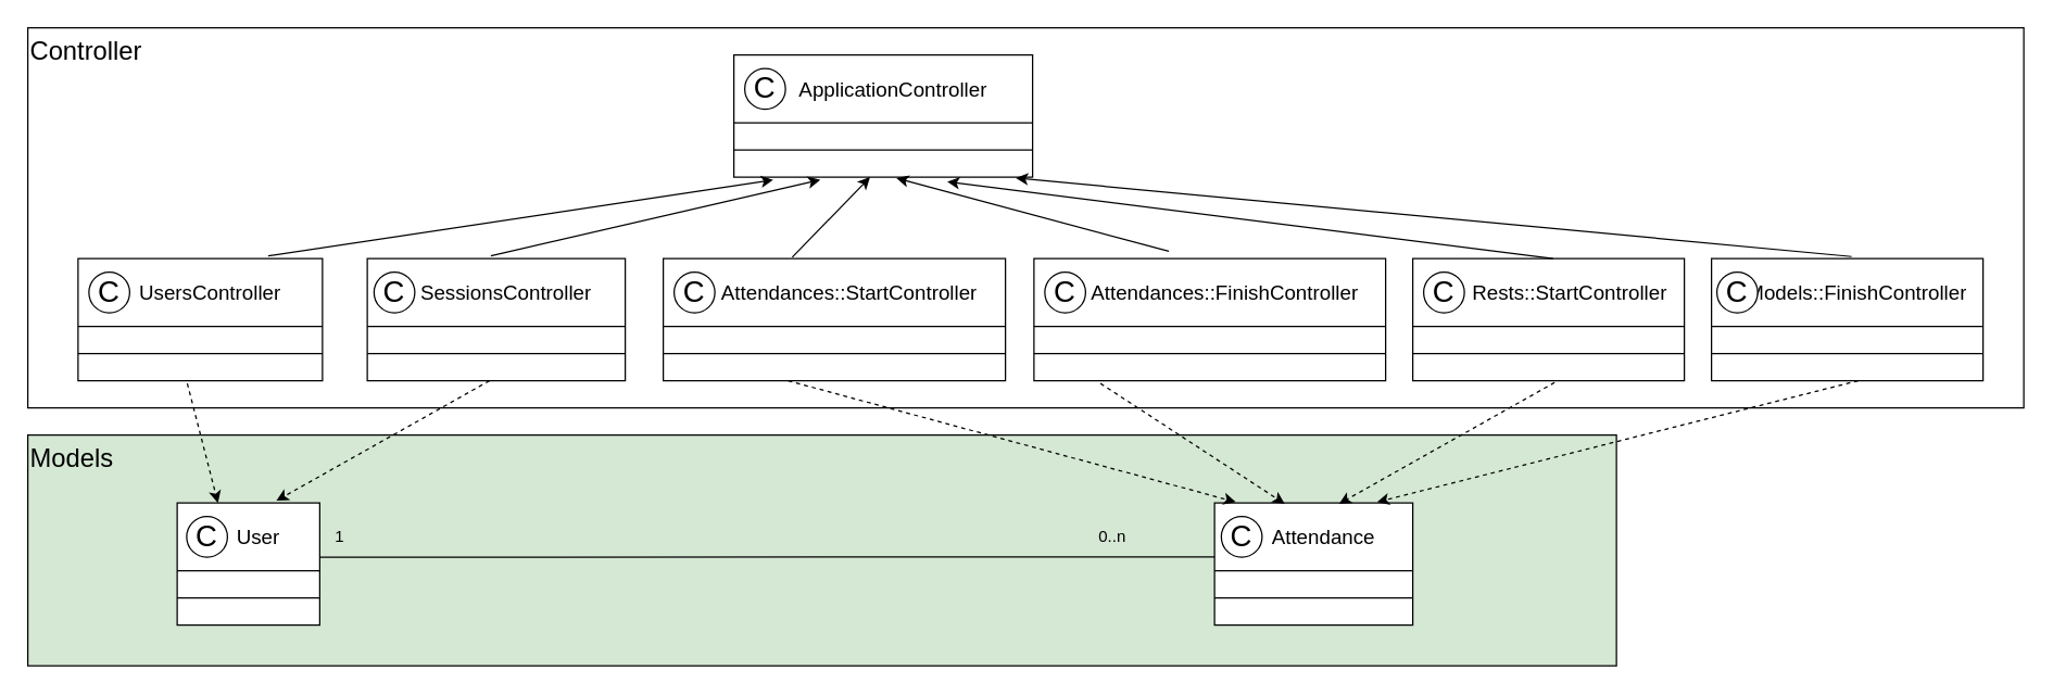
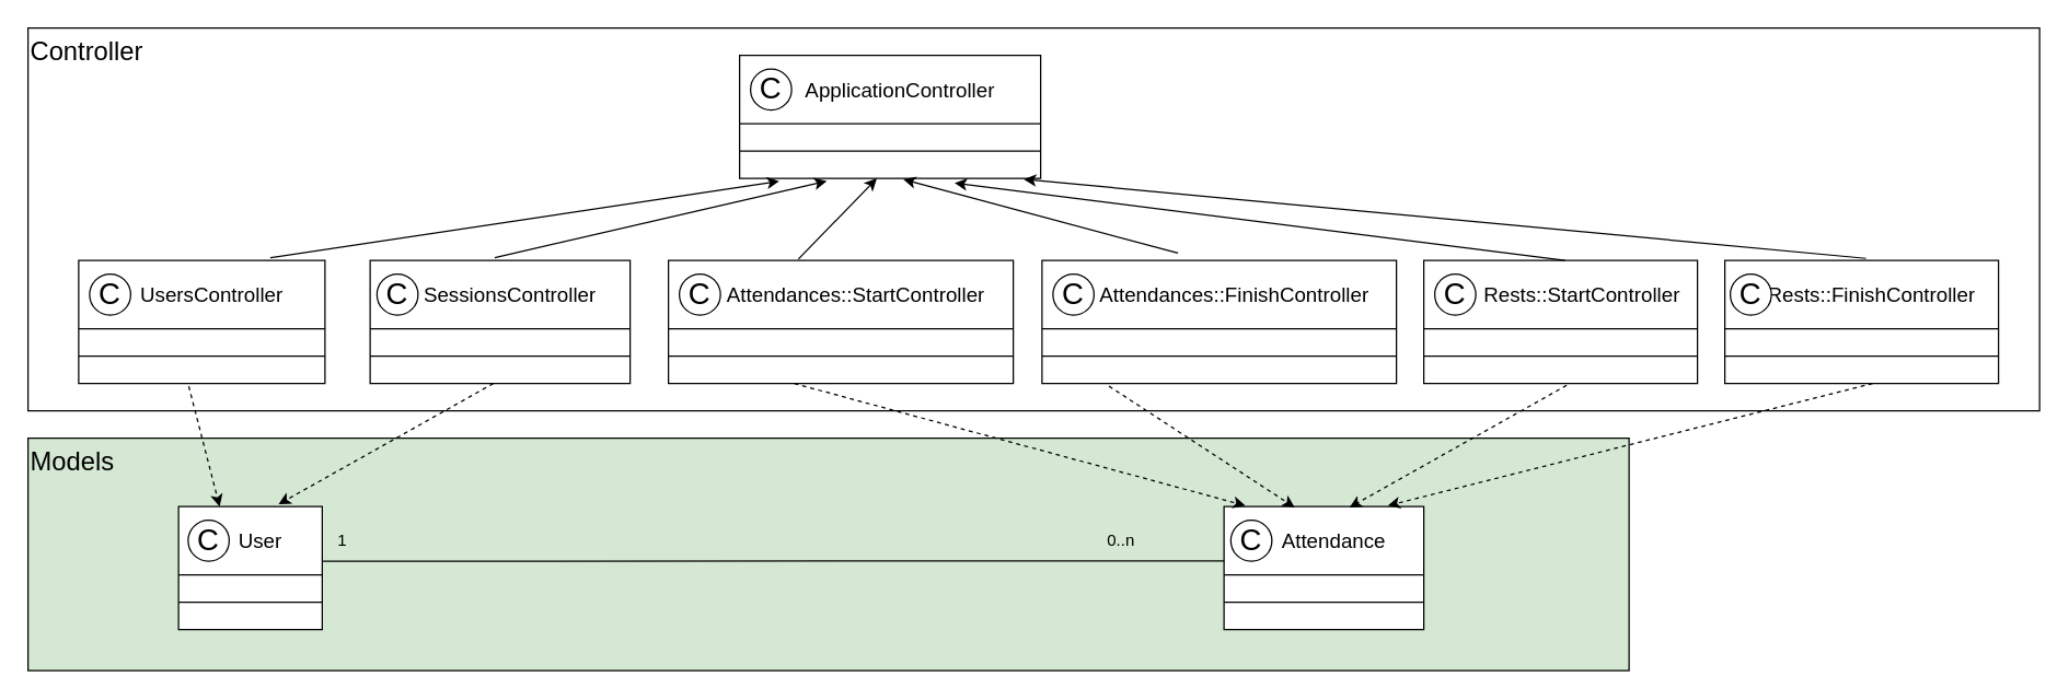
- <mxCell id="82" value="&lt;span style=&quot;font-size: 15px; text-align: left;&quot;&gt;　Models::FinishController&lt;/span&gt;" style="shape=partialRectangle;html=1;whiteSpace=wrap;connectable=0;strokeColor=inherit;overflow=hidden;fillColor=none;top=0;left=0;bottom=0;right=0;pointerEvents=1;" vertex="1" parent="81"><mxGeometry width="200" height="50" as="geometry"><mxRectangle width="200" height="50" as="alternateBounds" /></mxGeometry></mxCell>
+ <mxCell id="82" value="&lt;span style=&quot;font-size: 15px; text-align: left;&quot;&gt;　Rests::FinishController&lt;/span&gt;" style="shape=partialRectangle;html=1;whiteSpace=wrap;connectable=0;strokeColor=inherit;overflow=hidden;fillColor=none;top=0;left=0;bottom=0;right=0;pointerEvents=1;" vertex="1" parent="81"><mxGeometry width="200" height="50" as="geometry"><mxRectangle width="200" height="50" as="alternateBounds" /></mxGeometry></mxCell>
